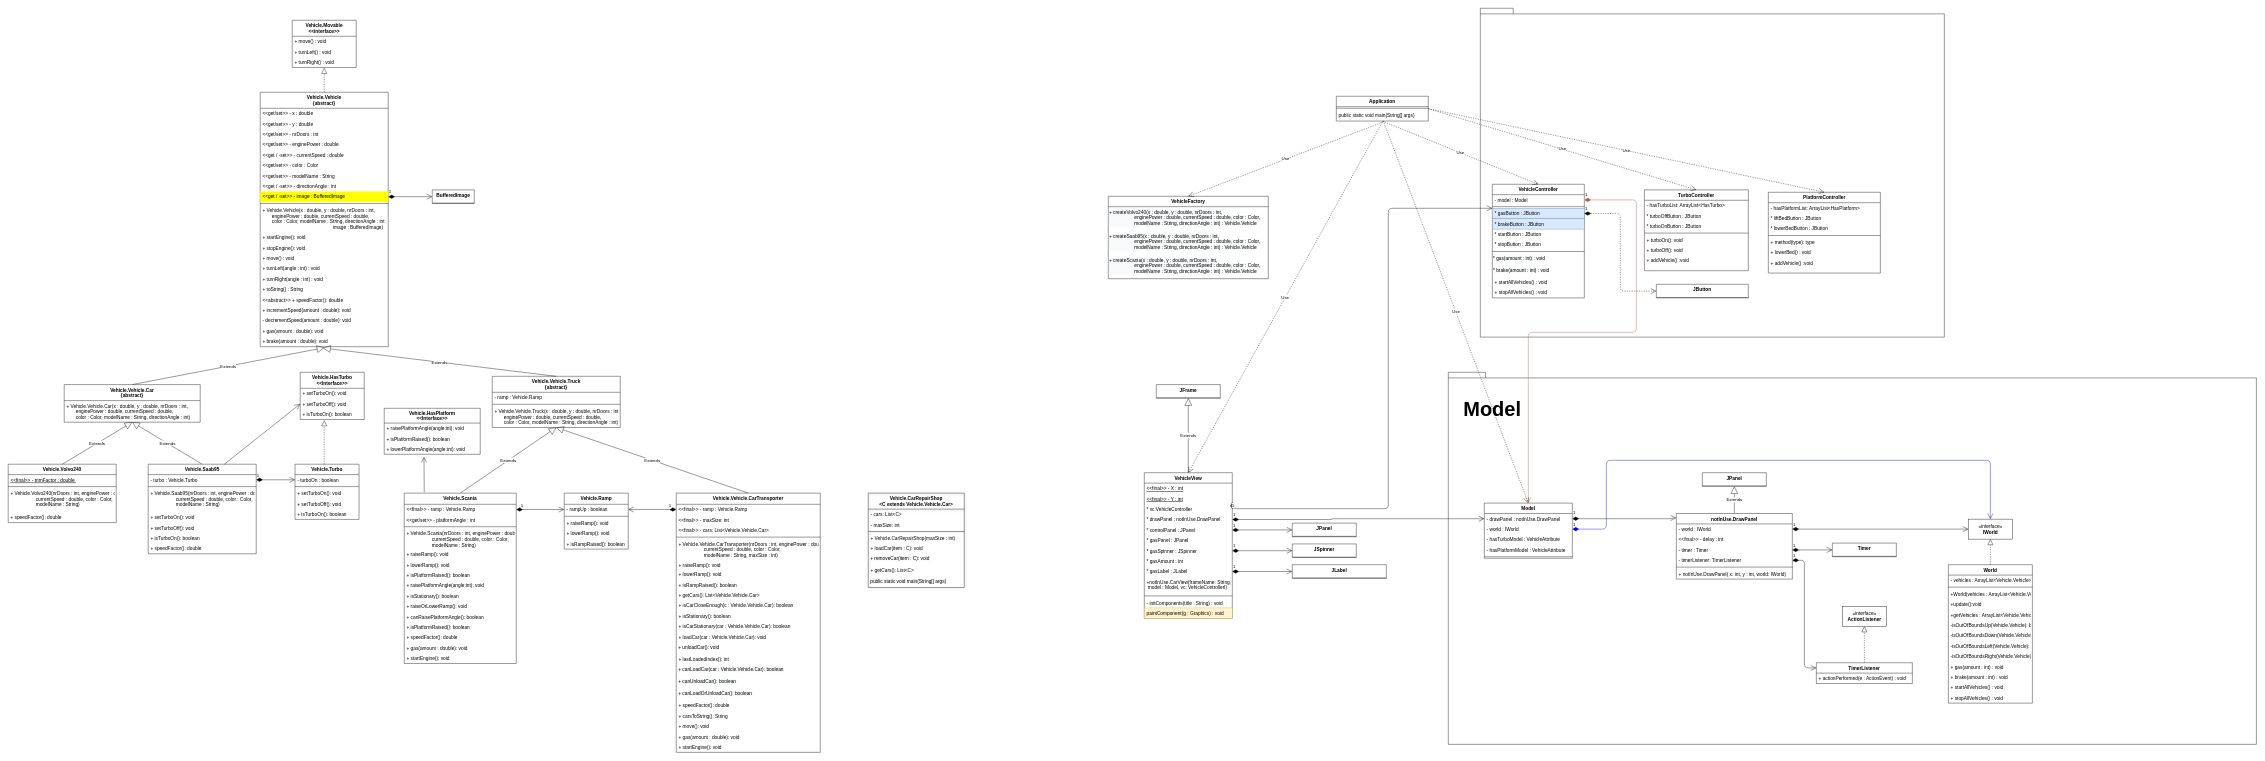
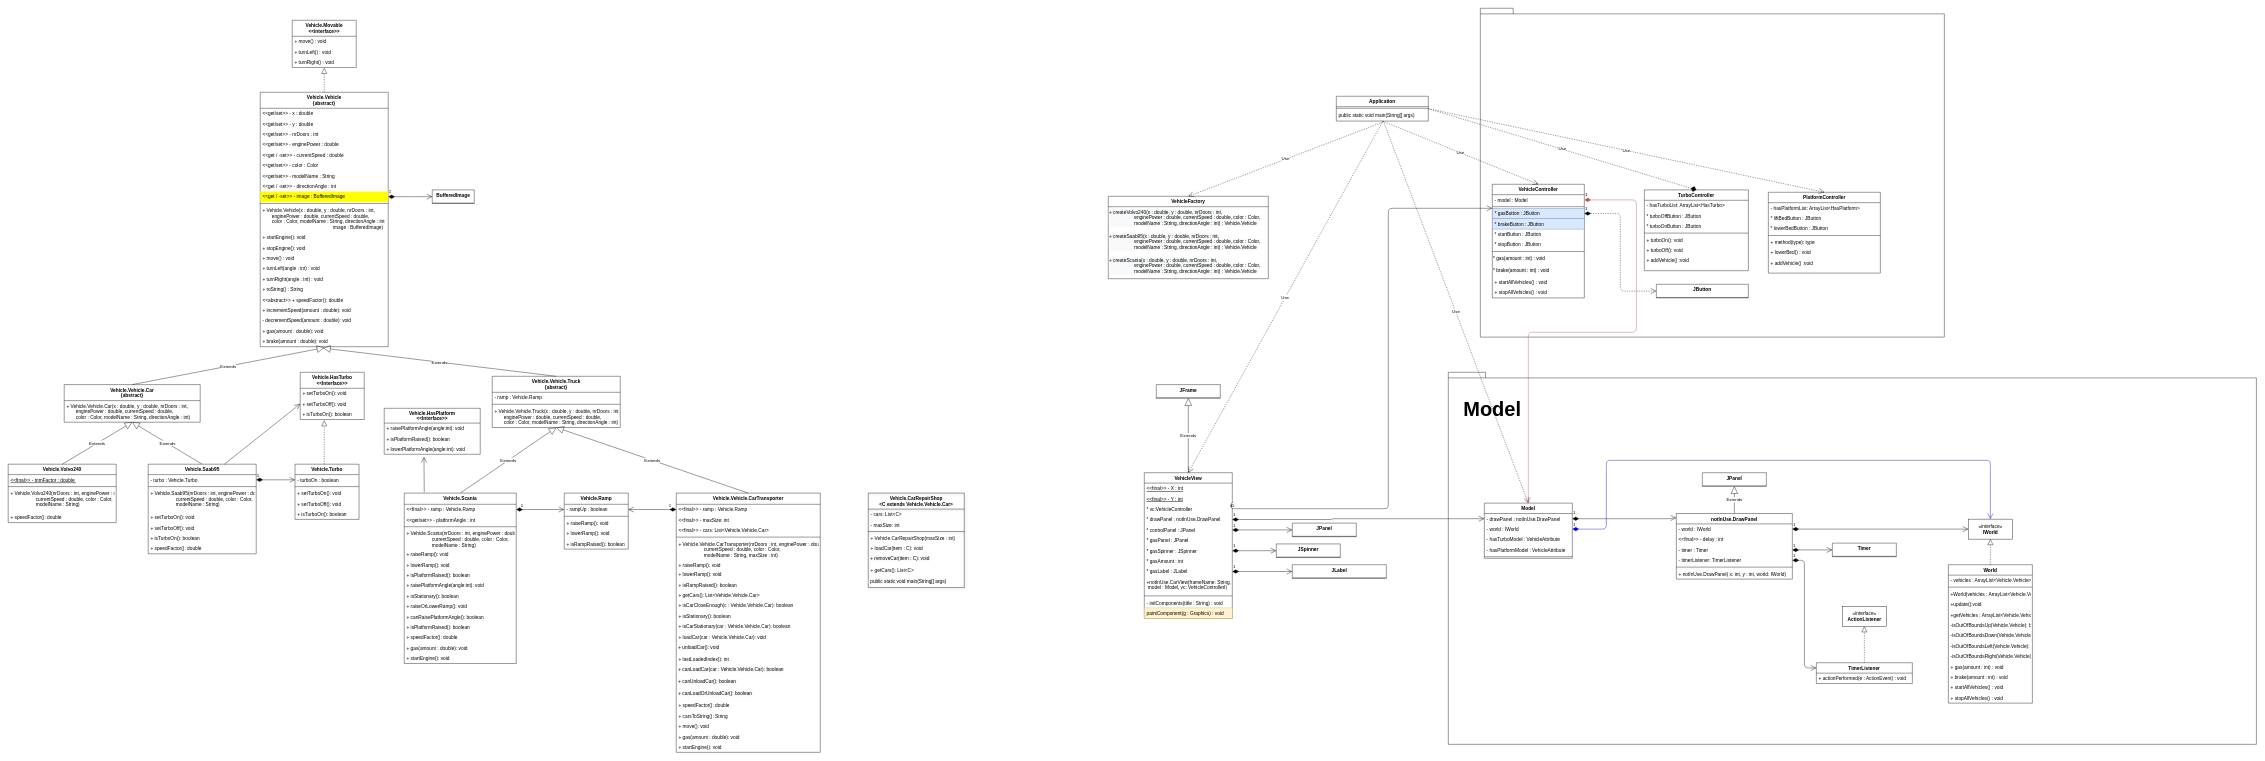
- <mxCell id="242" value="Use" style="endArrow=open;endSize=12;dashed=1;html=1;entryX=0.5;entryY=0;entryDx=0;entryDy=0;exitX=1;exitY=0.5;exitDx=0;exitDy=0;" edge="1" parent="1" source="164" target="226"><mxGeometry width="160" relative="1" as="geometry"><mxPoint x="3600" y="290" as="sourcePoint" /><mxPoint x="3760" y="290" as="targetPoint" /></mxGeometry></mxCell>
+ <mxCell id="242" value="Use" style="endArrow=diamond;endSize=12;dashed=1;html=1;entryX=0.5;entryY=0;entryDx=0;entryDy=0;exitX=1;exitY=0.5;exitDx=0;exitDy=0;" edge="1" parent="1" source="164" target="226"><mxGeometry width="160" relative="1" as="geometry"><mxPoint x="3600" y="290" as="sourcePoint" /><mxPoint x="3760" y="290" as="targetPoint" /></mxGeometry></mxCell>
- <mxCell id="144" value="JSpinner" style="swimlane;fontStyle=1;align=center;verticalAlign=top;childLayout=stackLayout;horizontal=1;startSize=33;horizontalStack=0;resizeParent=1;resizeParentMax=0;resizeLast=0;collapsible=1;marginBottom=0;" parent="1" vertex="1"><mxGeometry x="3230" y="1359" width="160" height="34" as="geometry" /></mxCell>
+ <mxCell id="144" value="JSpinner" style="swimlane;fontStyle=1;align=center;verticalAlign=top;childLayout=stackLayout;horizontal=1;startSize=33;horizontalStack=0;resizeParent=1;resizeParentMax=0;resizeLast=0;collapsible=1;marginBottom=0;" parent="1" vertex="1"><mxGeometry x="3190" y="1359" width="160" height="34" as="geometry" /></mxCell>
